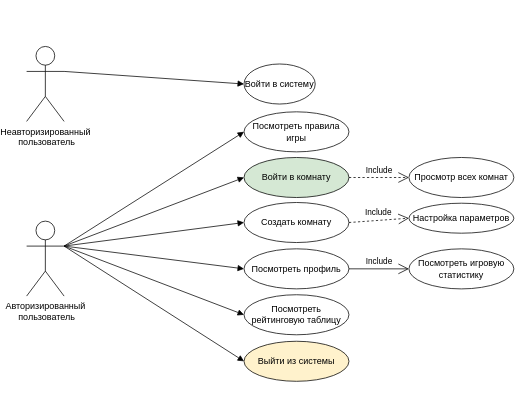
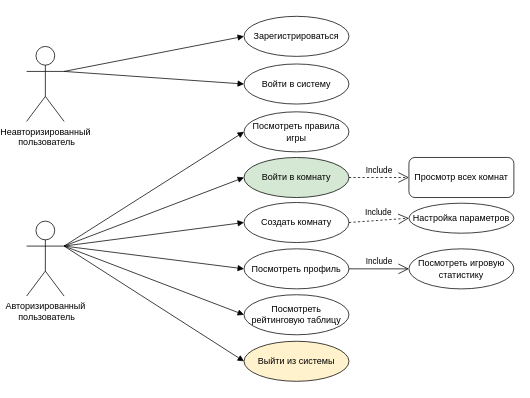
+ <mxCell id="5" value="Зарегистрироваться" style="ellipse;whiteSpace=wrap;html=1;" vertex="1" parent="1"><mxGeometry x="310" y="20.816" width="140" height="53.421" as="geometry" /></mxCell>
+ <mxCell id="25" value="" style="html=1;verticalAlign=bottom;endArrow=block;exitX=1;exitY=0.333;exitDx=0;exitDy=0;exitPerimeter=0;entryX=0;entryY=0.5;entryDx=0;entryDy=0;" edge="1" parent="1" source="2" target="5"><mxGeometry width="80" relative="1" as="geometry"><mxPoint x="80" y="30.833" as="sourcePoint" /><mxPoint x="340" y="91.105" as="targetPoint" /></mxGeometry></mxCell>
- <mxCell id="4" value="Войти в систему" style="ellipse;whiteSpace=wrap;html=1;" parent="1" vertex="1"><mxGeometry x="310" y="84.395" width="95" height="53.421" as="geometry" /></mxCell>
+ <mxCell id="4" value="Войти в систему" style="ellipse;whiteSpace=wrap;html=1;" parent="1" vertex="1"><mxGeometry x="310" y="84.395" width="140" height="53.421" as="geometry" /></mxCell>
- <mxCell id="11" value="Просмотр всех комнат" style="ellipse;whiteSpace=wrap;html=1;" vertex="1" parent="1"><mxGeometry x="530" y="209.105" width="140" height="53.421" as="geometry" /></mxCell>
+ <mxCell id="11" value="Просмотр всех комнат" style="whiteSpace=wrap;html=1;rounded=1;" vertex="1" parent="1"><mxGeometry x="530" y="209.105" width="140" height="53.421" as="geometry" /></mxCell>
